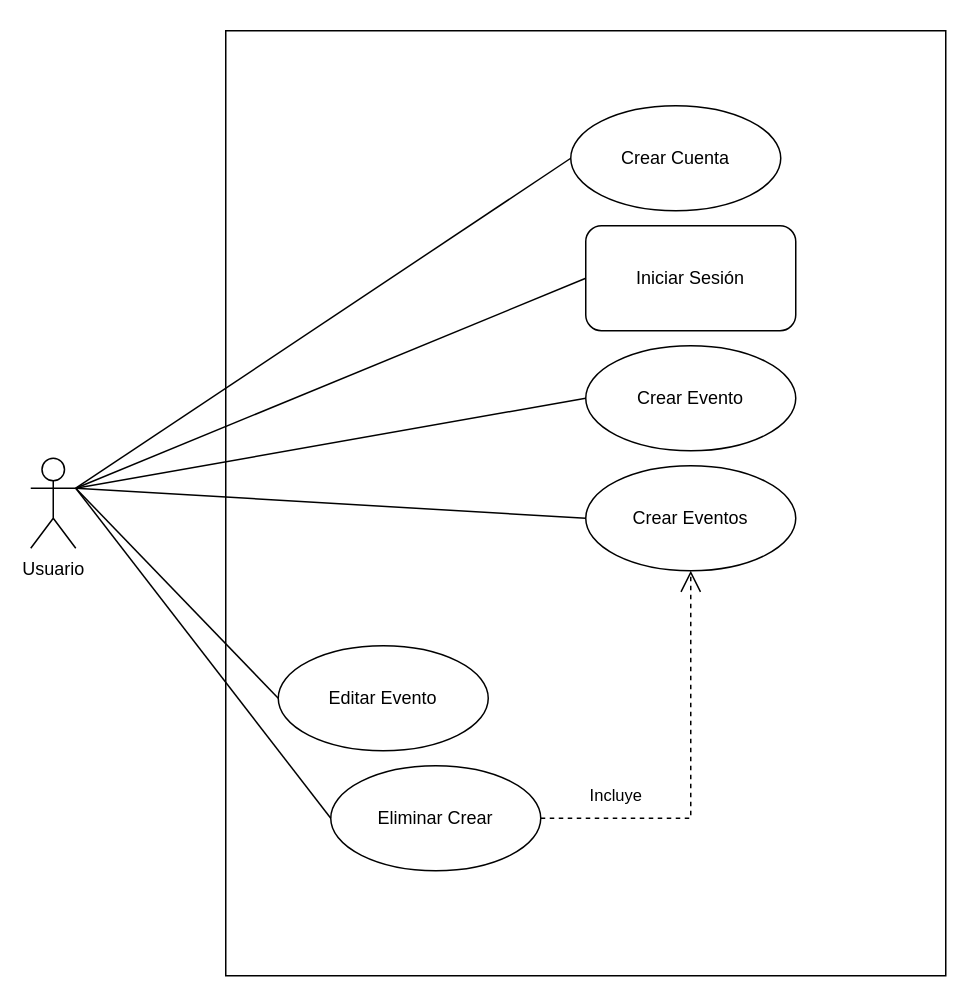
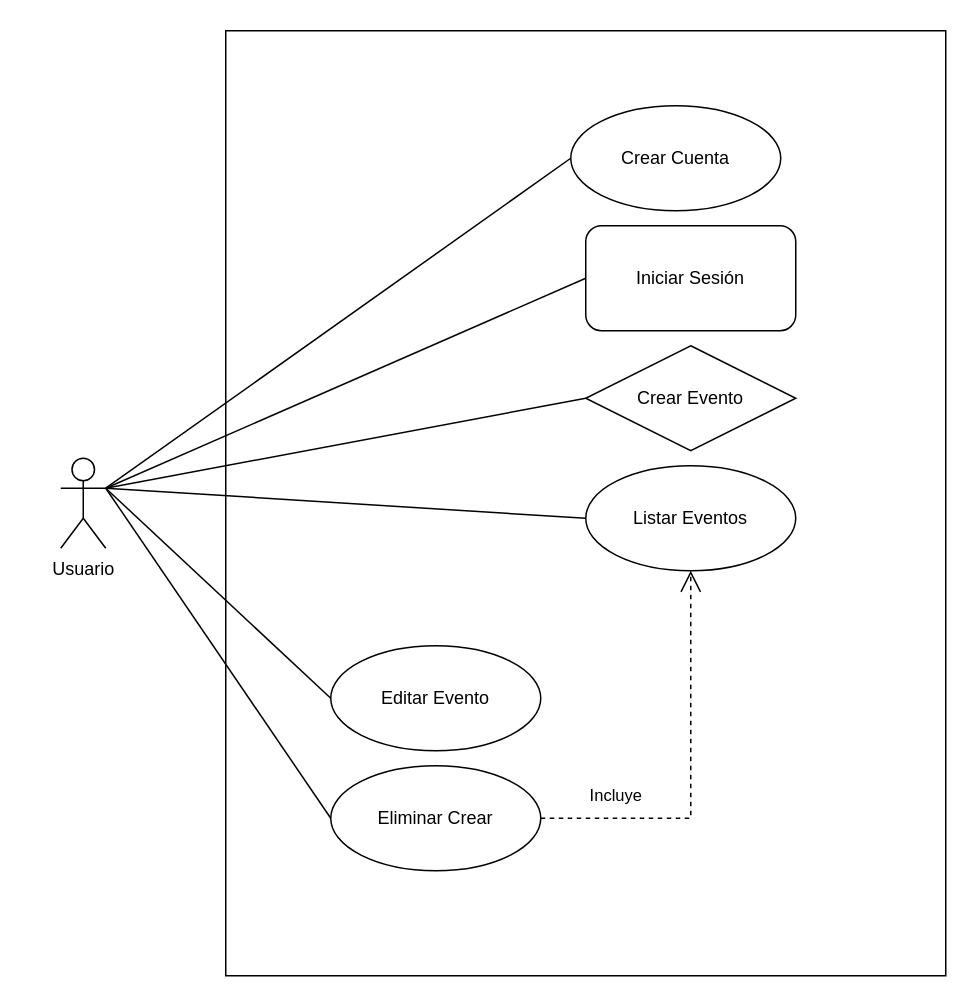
- <mxCell id="5" value="Crear Evento" style="ellipse;whiteSpace=wrap;html=1;" vertex="1" parent="1"><mxGeometry x="390" y="230" width="140" height="70" as="geometry" /></mxCell>
+ <mxCell id="5" value="Crear Evento" style="rhombus;whiteSpace=wrap;html=1;" vertex="1" parent="1"><mxGeometry x="390" y="230" width="140" height="70" as="geometry" /></mxCell>
- <mxCell id="3" value="Usuario" style="shape=umlActor;verticalLabelPosition=bottom;verticalAlign=top;html=1;" vertex="1" parent="1"><mxGeometry x="20" y="305" width="30" height="60" as="geometry" /></mxCell>
+ <mxCell id="3" value="Usuario" style="shape=umlActor;verticalLabelPosition=bottom;verticalAlign=top;html=1;" vertex="1" parent="1"><mxGeometry x="40" y="305" width="30" height="60" as="geometry" /></mxCell>
- <mxCell id="6" value="Crear Eventos" style="ellipse;whiteSpace=wrap;html=1;" vertex="1" parent="1"><mxGeometry x="390" y="310" width="140" height="70" as="geometry" /></mxCell>
+ <mxCell id="6" value="Listar Eventos" style="ellipse;whiteSpace=wrap;html=1;" vertex="1" parent="1"><mxGeometry x="390" y="310" width="140" height="70" as="geometry" /></mxCell>
- <mxCell id="7" value="Editar Evento" style="ellipse;whiteSpace=wrap;html=1;" vertex="1" parent="1"><mxGeometry x="185" y="430" width="140" height="70" as="geometry" /></mxCell>
+ <mxCell id="7" value="Editar Evento" style="ellipse;whiteSpace=wrap;html=1;" vertex="1" parent="1"><mxGeometry x="220" y="430" width="140" height="70" as="geometry" /></mxCell>
